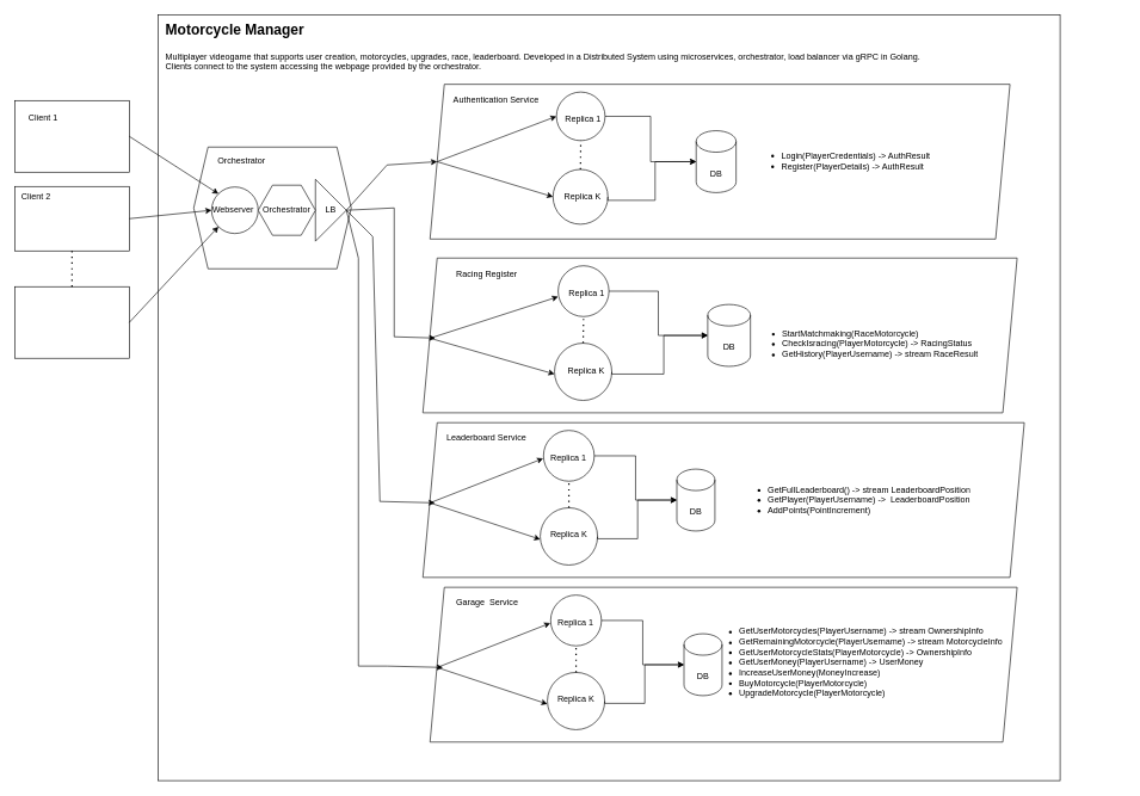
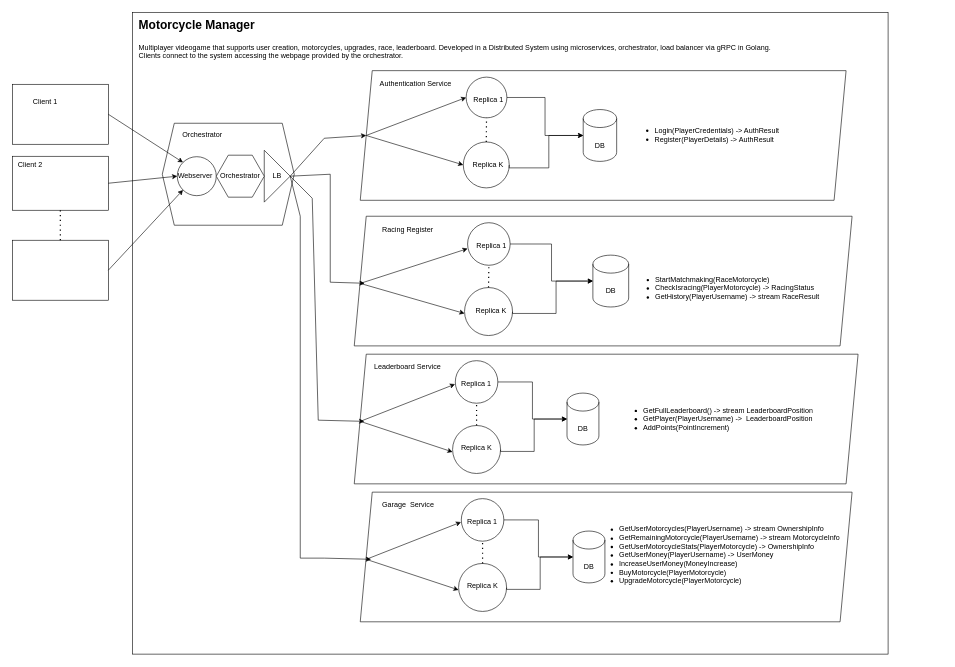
- <mxCell id="86" value="Client 1" style="text;html=1;align=center;verticalAlign=middle;whiteSpace=wrap;rounded=0;movable=1;resizable=1;rotatable=1;deletable=1;editable=1;locked=0;connectable=1;" parent="84" vertex="1"><mxGeometry width="80" height="50" as="geometry" /></mxCell>
+ <mxCell id="86" value="Client 1" style="text;html=1;align=center;verticalAlign=middle;whiteSpace=wrap;rounded=0;movable=1;resizable=1;rotatable=1;deletable=1;editable=1;locked=0;connectable=1;" parent="84" vertex="1"><mxGeometry x="15" y="5" width="80" height="50" as="geometry" /></mxCell>
